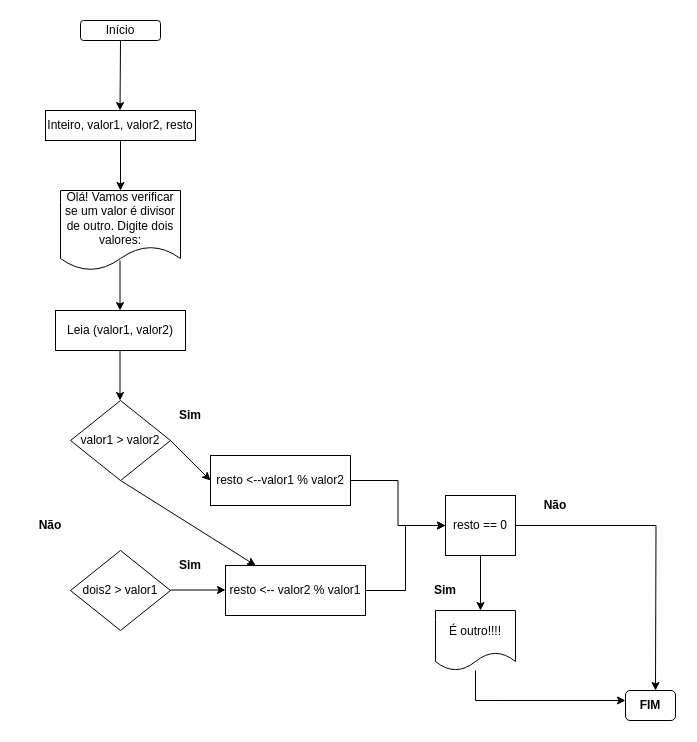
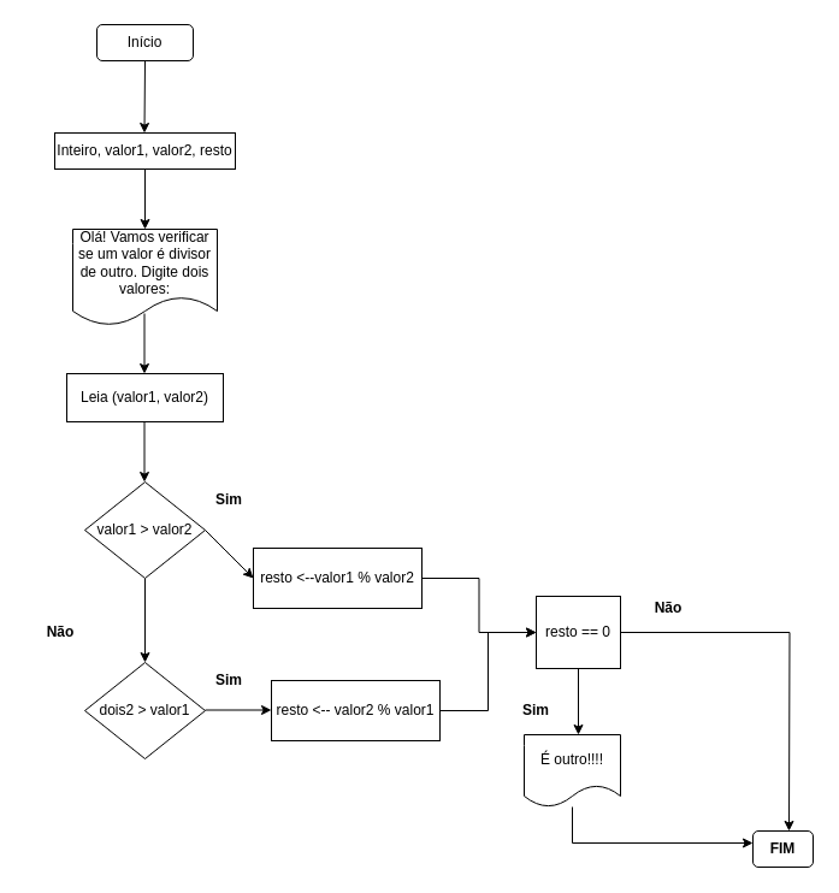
- <mxCell id="2" value="Início" style="rounded=1;whiteSpace=wrap;html=1;fontSize=12;glass=0;strokeWidth=1;shadow=0;" parent="1" vertex="1"><mxGeometry x="80" y="20" width="80" height="20" as="geometry" /></mxCell>
+ <mxCell id="2" value="Início" style="rounded=1;whiteSpace=wrap;html=1;fontSize=12;glass=0;strokeWidth=1;shadow=0;" parent="1" vertex="1"><mxGeometry x="80" y="20" width="80" height="30" as="geometry" /></mxCell>
- <mxCell id="7" style="edgeStyle=none;rounded=0;orthogonalLoop=1;jettySize=auto;html=1;exitX=0.5;exitY=1;exitDx=0;exitDy=0;" edge="1" parent="1" source="9" target="12"><mxGeometry relative="1" as="geometry" /></mxCell>
+ <mxCell id="7" style="edgeStyle=none;rounded=0;orthogonalLoop=1;jettySize=auto;html=1;exitX=0.5;exitY=1;exitDx=0;exitDy=0;entryX=0.5;entryY=0;entryDx=0;entryDy=0;" edge="1" parent="1" source="9" target="10"><mxGeometry relative="1" as="geometry" /></mxCell>
